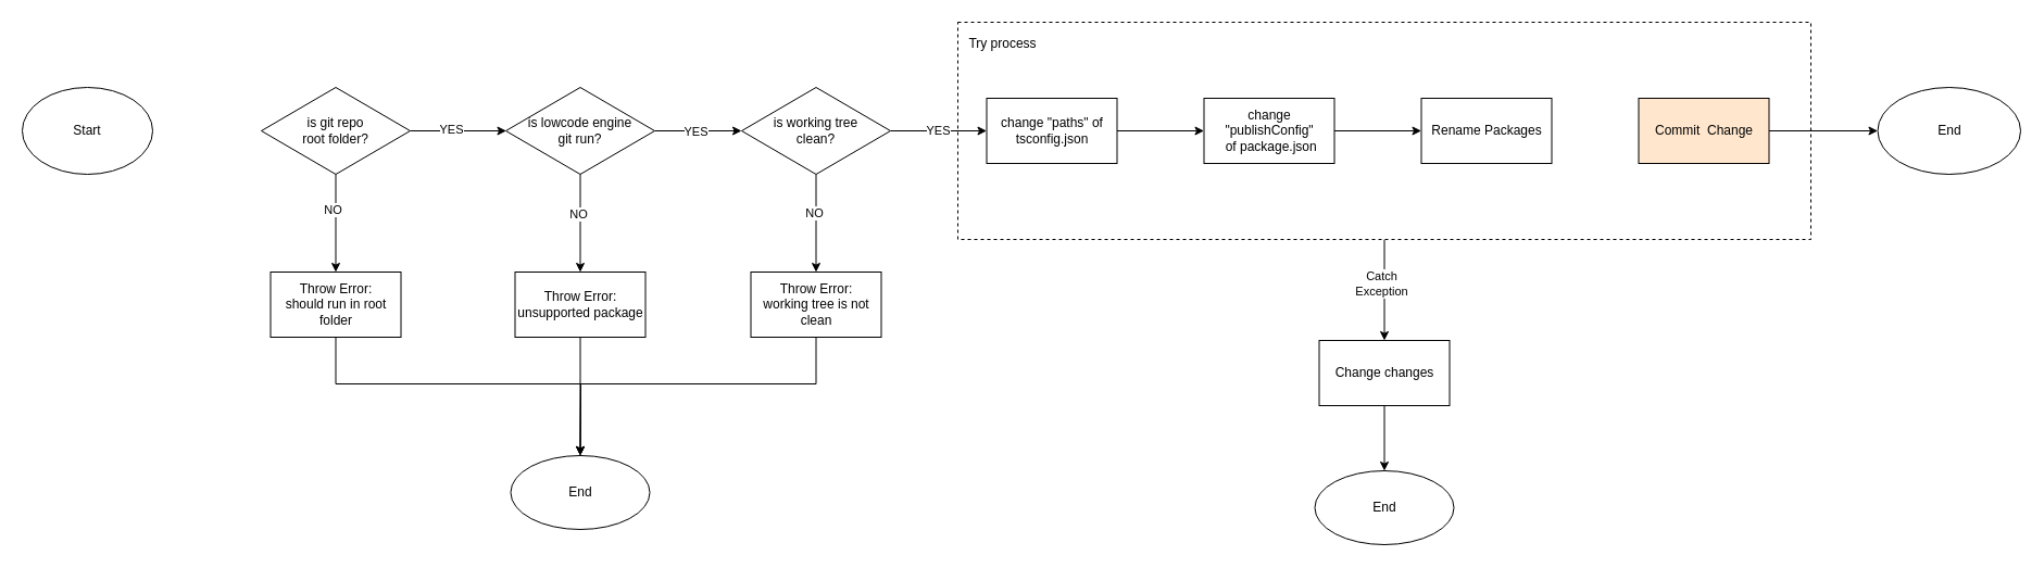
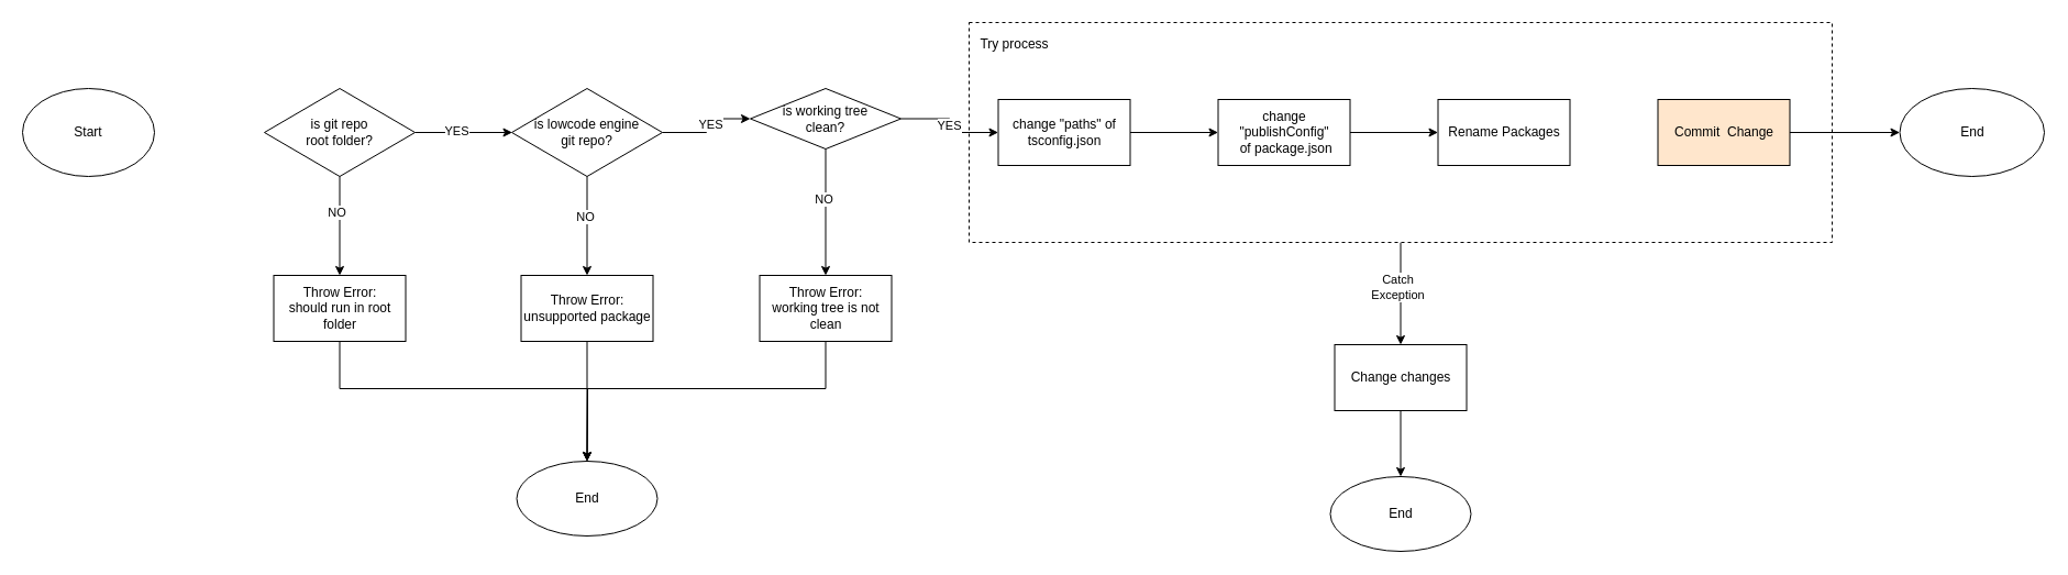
- <mxCell id="17" value="is lowcode engine&lt;br&gt;git run?" style="rhombus;whiteSpace=wrap;html=1;" vertex="1" parent="1"><mxGeometry x="465" y="80" width="137" height="80" as="geometry" /></mxCell>
+ <mxCell id="17" value="is lowcode engine&lt;br&gt;git repo?" style="rhombus;whiteSpace=wrap;html=1;" vertex="1" parent="1"><mxGeometry x="465" y="80" width="137" height="80" as="geometry" /></mxCell>
- <mxCell id="21" value="is working tree &lt;br&gt;clean?" style="rhombus;whiteSpace=wrap;html=1;" vertex="1" parent="1"><mxGeometry x="682" y="80" width="137" height="80" as="geometry" /></mxCell>
+ <mxCell id="21" value="is working tree &lt;br&gt;clean?" style="rhombus;whiteSpace=wrap;html=1;" vertex="1" parent="1"><mxGeometry x="682" y="80" width="137" height="55" as="geometry" /></mxCell>
